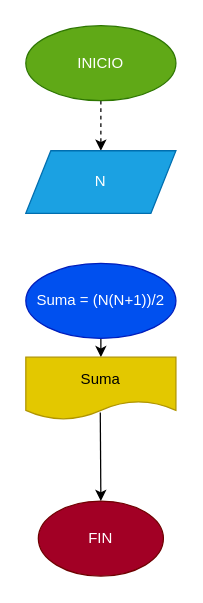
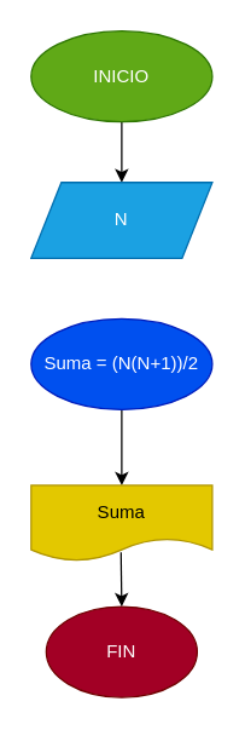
- <mxCell id="2" value="" style="edgeStyle=none;html=1;dashed=1;" parent="1" source="3" target="4" edge="1"><mxGeometry relative="1" as="geometry" /></mxCell>
+ <mxCell id="2" value="" style="edgeStyle=none;html=1;" parent="1" source="3" target="4" edge="1"><mxGeometry relative="1" as="geometry" /></mxCell>
- <mxCell id="7" value="Suma" style="shape=document;whiteSpace=wrap;html=1;boundedLbl=1;fillColor=#e3c800;fontColor=#000000;strokeColor=#B09500;" parent="1" vertex="1"><mxGeometry x="20" y="285" width="120" height="50" as="geometry" /></mxCell>
+ <mxCell id="7" value="Suma" style="shape=document;whiteSpace=wrap;html=1;boundedLbl=1;fillColor=#e3c800;fontColor=#000000;strokeColor=#B09500;" parent="1" vertex="1"><mxGeometry x="20" y="320" width="120" height="50" as="geometry" /></mxCell>
